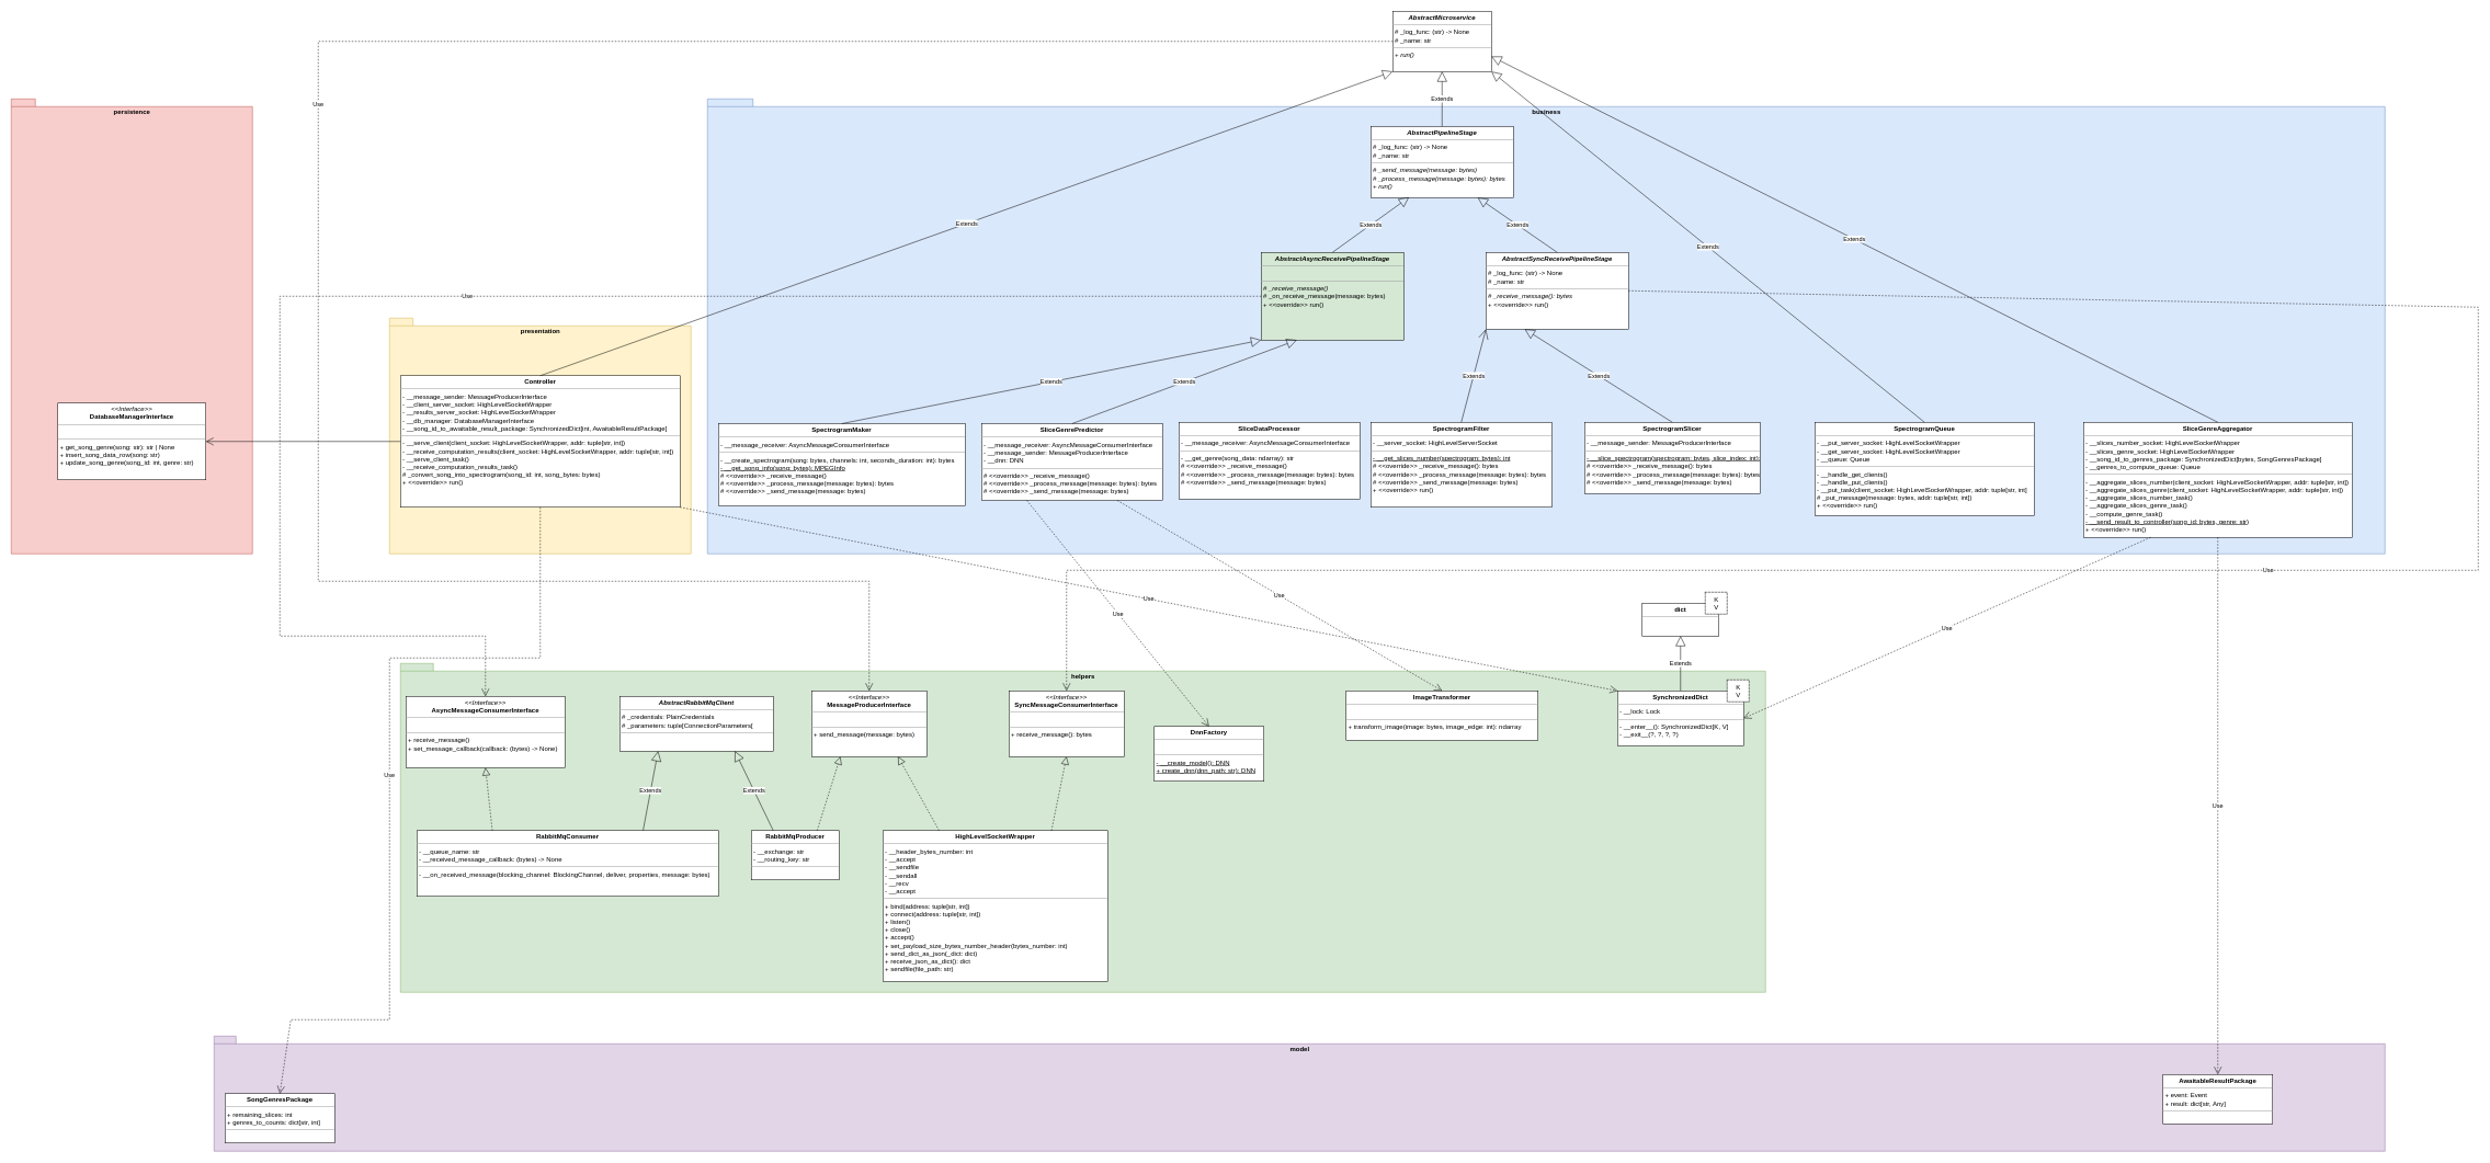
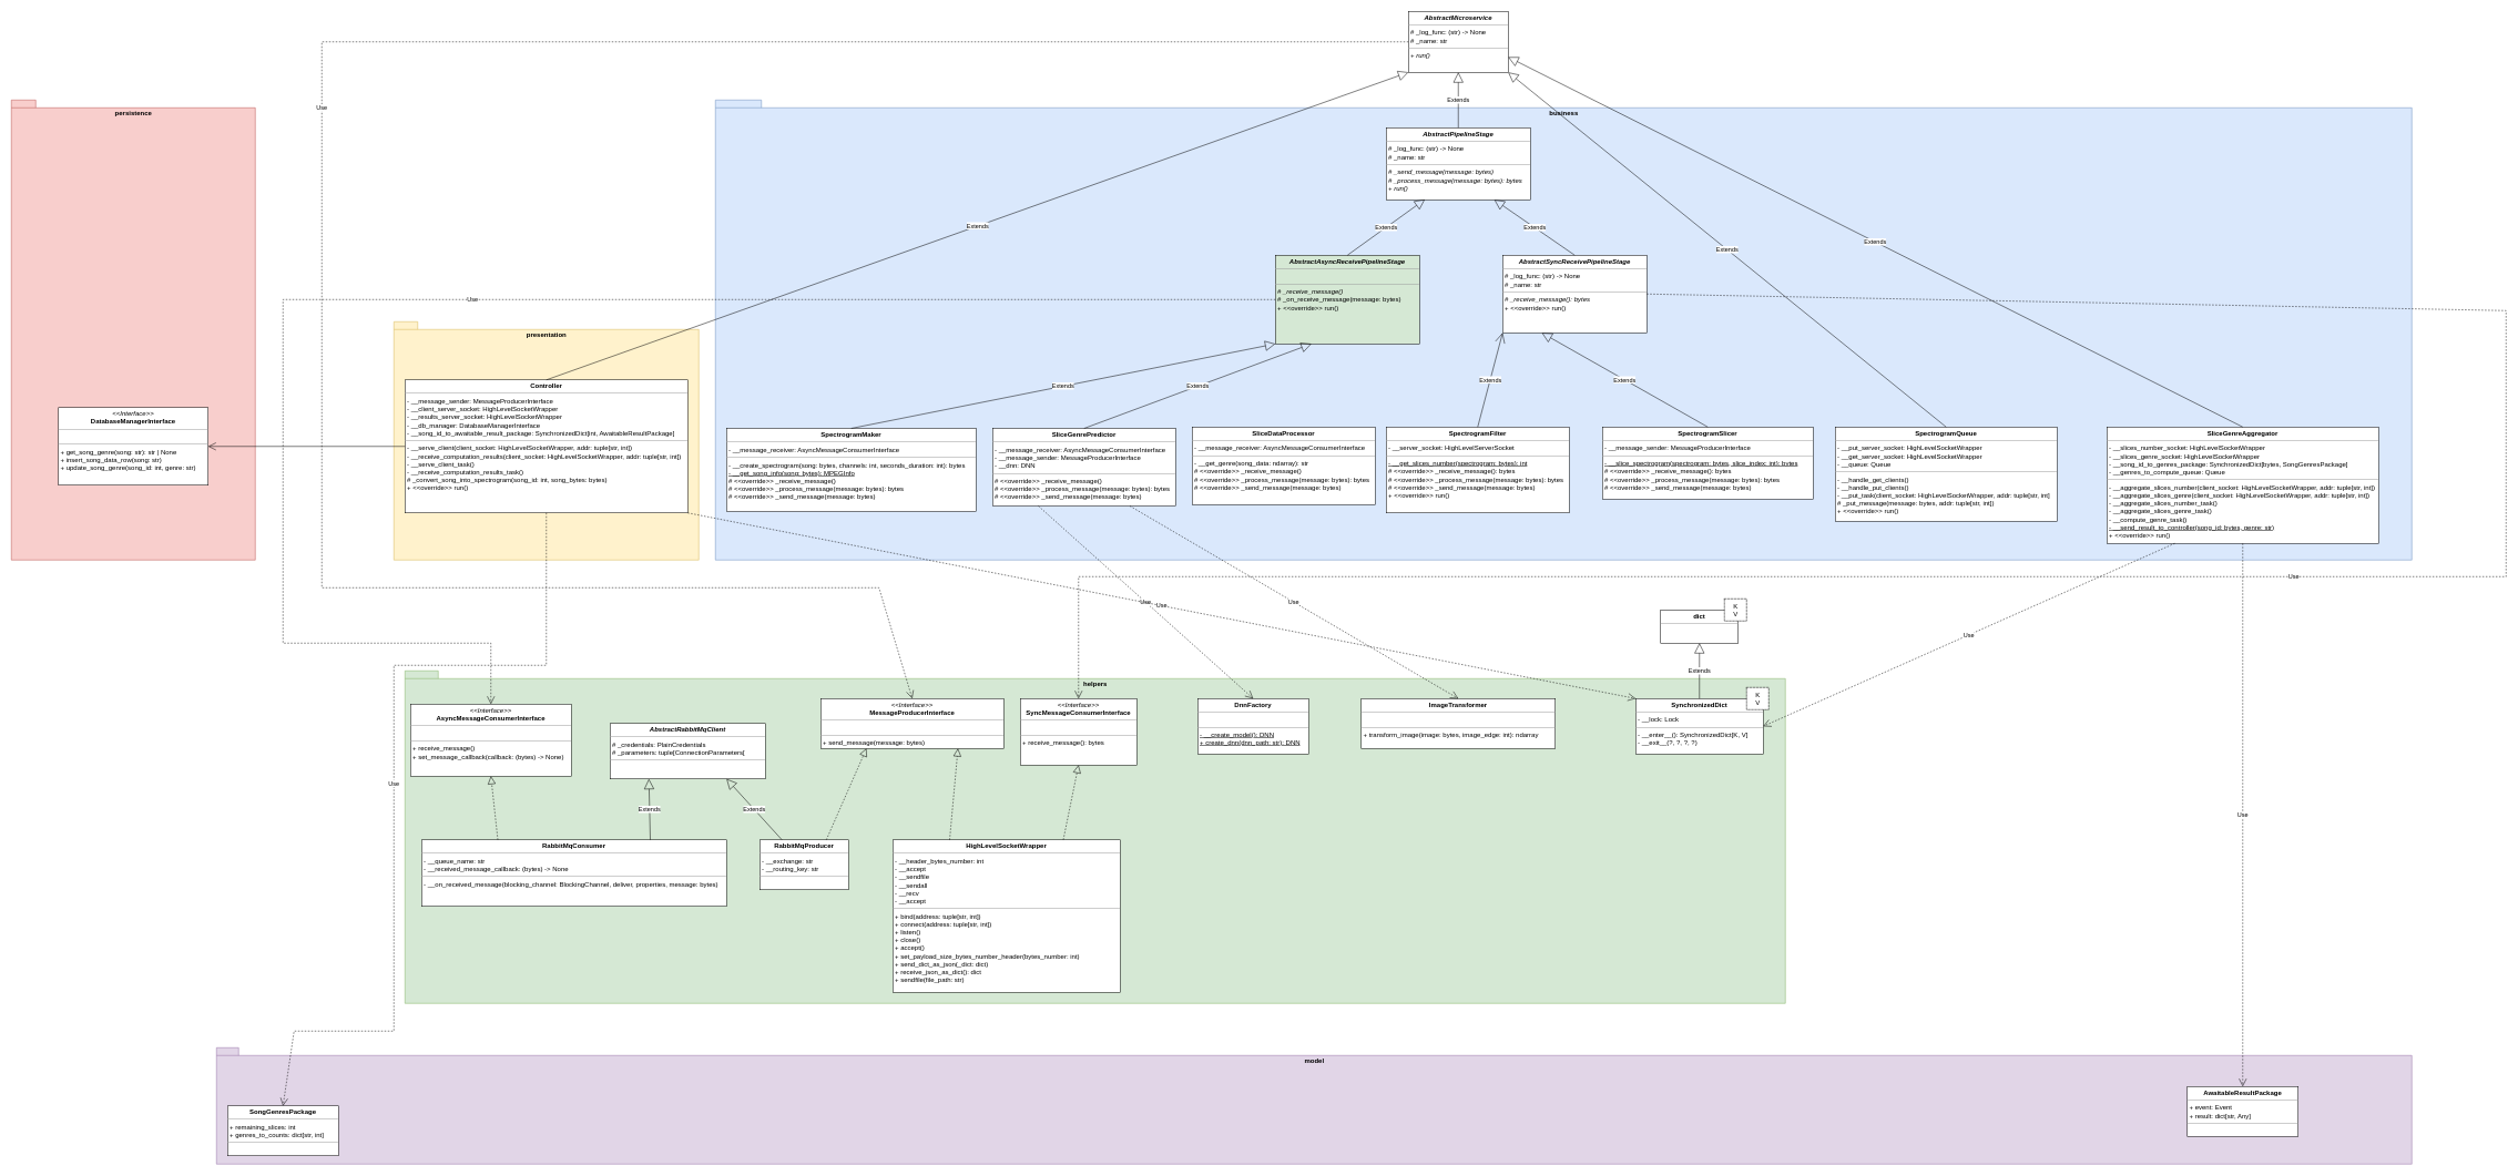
- <mxCell id="22" value="&lt;p style=&quot;margin:0px;margin-top:4px;text-align:center;&quot;&gt;&lt;b&gt;SpectrogramSlicer&lt;/b&gt;&lt;/p&gt;&lt;hr size=&quot;1&quot;&gt;&lt;p style=&quot;margin:0px;margin-left:4px;&quot;&gt;- __message_sender: MessageProducerInterface&lt;/p&gt;&lt;hr size=&quot;1&quot;&gt;&lt;p style=&quot;margin:0px;margin-left:4px;&quot;&gt;&lt;u&gt;- __slice_spectrogram(spectrogram: bytes, slice_index: int): bytes&lt;/u&gt;&lt;/p&gt;&lt;p style=&quot;margin:0px;margin-left:4px;&quot;&gt;# &amp;lt;&amp;lt;override&amp;gt;&amp;gt; _receive_message(): bytes&lt;/p&gt;&lt;p style=&quot;margin:0px;margin-left:4px;&quot;&gt;# &amp;lt;&amp;lt;override&amp;gt;&amp;gt; _process_message(message: bytes): bytes&lt;/p&gt;&lt;p style=&quot;margin:0px;margin-left:4px;&quot;&gt;# &amp;lt;&amp;lt;override&amp;gt;&amp;gt; _send_message(message: bytes)&lt;/p&gt;" style="verticalAlign=top;align=left;overflow=fill;fontSize=12;fontFamily=Helvetica;html=1;" parent="1" vertex="1"><mxGeometry x="2890" y="770" width="320" height="130" as="geometry" /></mxCell>
+ <mxCell id="22" value="&lt;p style=&quot;margin:0px;margin-top:4px;text-align:center;&quot;&gt;&lt;b&gt;SpectrogramSlicer&lt;/b&gt;&lt;/p&gt;&lt;hr size=&quot;1&quot;&gt;&lt;p style=&quot;margin:0px;margin-left:4px;&quot;&gt;- __message_sender: MessageProducerInterface&lt;/p&gt;&lt;hr size=&quot;1&quot;&gt;&lt;p style=&quot;margin:0px;margin-left:4px;&quot;&gt;&lt;u&gt;- __slice_spectrogram(spectrogram: bytes, slice_index: int): bytes&lt;/u&gt;&lt;/p&gt;&lt;p style=&quot;margin:0px;margin-left:4px;&quot;&gt;# &amp;lt;&amp;lt;override&amp;gt;&amp;gt; _receive_message(): bytes&lt;/p&gt;&lt;p style=&quot;margin:0px;margin-left:4px;&quot;&gt;# &amp;lt;&amp;lt;override&amp;gt;&amp;gt; _process_message(message: bytes): bytes&lt;/p&gt;&lt;p style=&quot;margin:0px;margin-left:4px;&quot;&gt;# &amp;lt;&amp;lt;override&amp;gt;&amp;gt; _send_message(message: bytes)&lt;/p&gt;" style="verticalAlign=top;align=left;overflow=fill;fontSize=12;fontFamily=Helvetica;html=1;" parent="1" vertex="1"><mxGeometry x="2890" y="770" width="380" height="130" as="geometry" /></mxCell>
- <mxCell id="29" value="&lt;p style=&quot;margin:0px;margin-top:4px;text-align:center;&quot;&gt;&lt;b&gt;&lt;i&gt;AbstractRabbitMqClient&lt;/i&gt;&lt;/b&gt;&lt;/p&gt;&lt;hr size=&quot;1&quot;&gt;&lt;p style=&quot;margin:0px;margin-left:4px;&quot;&gt;# _credentials: PlainCredentials&lt;/p&gt;&lt;p style=&quot;margin:0px;margin-left:4px;&quot;&gt;# _parameters: tuple[ConnectionParameters[&lt;/p&gt;&lt;hr size=&quot;1&quot;&gt;&lt;p style=&quot;margin:0px;margin-left:4px;&quot;&gt;&lt;br&gt;&lt;/p&gt;" style="verticalAlign=top;align=left;overflow=fill;fontSize=12;fontFamily=Helvetica;html=1;" parent="1" vertex="1"><mxGeometry x="1130" y="1270" width="280" height="100" as="geometry" /></mxCell>
+ <mxCell id="29" value="&lt;p style=&quot;margin:0px;margin-top:4px;text-align:center;&quot;&gt;&lt;b&gt;&lt;i&gt;AbstractRabbitMqClient&lt;/i&gt;&lt;/b&gt;&lt;/p&gt;&lt;hr size=&quot;1&quot;&gt;&lt;p style=&quot;margin:0px;margin-left:4px;&quot;&gt;# _credentials: PlainCredentials&lt;/p&gt;&lt;p style=&quot;margin:0px;margin-left:4px;&quot;&gt;# _parameters: tuple[ConnectionParameters[&lt;/p&gt;&lt;hr size=&quot;1&quot;&gt;&lt;p style=&quot;margin:0px;margin-left:4px;&quot;&gt;&lt;br&gt;&lt;/p&gt;" style="verticalAlign=top;align=left;overflow=fill;fontSize=12;fontFamily=Helvetica;html=1;" parent="1" vertex="1"><mxGeometry x="1100" y="1305" width="280" height="100" as="geometry" /></mxCell>
- <mxCell id="32" value="&lt;p style=&quot;margin:0px;margin-top:4px;text-align:center;&quot;&gt;&lt;i&gt;&amp;lt;&amp;lt;Interface&amp;gt;&amp;gt;&lt;/i&gt;&lt;br&gt;&lt;b&gt;MessageProducerInterface&lt;/b&gt;&lt;/p&gt;&lt;hr size=&quot;1&quot;&gt;&lt;p style=&quot;margin:0px;margin-left:4px;&quot;&gt;&lt;br&gt;&lt;/p&gt;&lt;hr size=&quot;1&quot;&gt;&lt;p style=&quot;margin:0px;margin-left:4px;&quot;&gt;+ send_message(message: bytes)&lt;/p&gt;" style="verticalAlign=top;align=left;overflow=fill;fontSize=12;fontFamily=Helvetica;html=1;" parent="1" vertex="1"><mxGeometry x="1480" y="1260" width="210" height="120" as="geometry" /></mxCell>
+ <mxCell id="32" value="&lt;p style=&quot;margin:0px;margin-top:4px;text-align:center;&quot;&gt;&lt;i&gt;&amp;lt;&amp;lt;Interface&amp;gt;&amp;gt;&lt;/i&gt;&lt;br&gt;&lt;b&gt;MessageProducerInterface&lt;/b&gt;&lt;/p&gt;&lt;hr size=&quot;1&quot;&gt;&lt;p style=&quot;margin:0px;margin-left:4px;&quot;&gt;&lt;br&gt;&lt;/p&gt;&lt;hr size=&quot;1&quot;&gt;&lt;p style=&quot;margin:0px;margin-left:4px;&quot;&gt;+ send_message(message: bytes)&lt;/p&gt;" style="verticalAlign=top;align=left;overflow=fill;fontSize=12;fontFamily=Helvetica;html=1;" parent="1" vertex="1"><mxGeometry x="1480" y="1260" width="330" height="90" as="geometry" /></mxCell>
- <mxCell id="42" value="&lt;p style=&quot;margin:0px;margin-top:4px;text-align:center;&quot;&gt;&lt;b&gt;DnnFactory&lt;/b&gt;&lt;/p&gt;&lt;hr size=&quot;1&quot;&gt;&lt;p style=&quot;margin:0px;margin-left:4px;&quot;&gt;&lt;br&gt;&lt;/p&gt;&lt;hr size=&quot;1&quot;&gt;&lt;p style=&quot;margin:0px;margin-left:4px;&quot;&gt;&lt;u&gt;- __create_model(): DNN&lt;/u&gt;&lt;u&gt;&lt;br&gt;&lt;/u&gt;&lt;/p&gt;&lt;p style=&quot;margin:0px;margin-left:4px;&quot;&gt;&lt;u&gt;+ create_dnn(dnn_path: str): DNN&lt;/u&gt;&lt;/p&gt;&lt;p style=&quot;margin:0px;margin-left:4px;&quot;&gt;&lt;br&gt;&lt;/p&gt;" style="verticalAlign=top;align=left;overflow=fill;fontSize=12;fontFamily=Helvetica;html=1;" parent="1" vertex="1"><mxGeometry x="2105" y="1325" width="200" height="100" as="geometry" /></mxCell>
+ <mxCell id="42" value="&lt;p style=&quot;margin:0px;margin-top:4px;text-align:center;&quot;&gt;&lt;b&gt;DnnFactory&lt;/b&gt;&lt;/p&gt;&lt;hr size=&quot;1&quot;&gt;&lt;p style=&quot;margin:0px;margin-left:4px;&quot;&gt;&lt;br&gt;&lt;/p&gt;&lt;hr size=&quot;1&quot;&gt;&lt;p style=&quot;margin:0px;margin-left:4px;&quot;&gt;&lt;u&gt;- __create_model(): DNN&lt;/u&gt;&lt;u&gt;&lt;br&gt;&lt;/u&gt;&lt;/p&gt;&lt;p style=&quot;margin:0px;margin-left:4px;&quot;&gt;&lt;u&gt;+ create_dnn(dnn_path: str): DNN&lt;/u&gt;&lt;/p&gt;&lt;p style=&quot;margin:0px;margin-left:4px;&quot;&gt;&lt;br&gt;&lt;/p&gt;" style="verticalAlign=top;align=left;overflow=fill;fontSize=12;fontFamily=Helvetica;html=1;" parent="1" vertex="1"><mxGeometry x="2160" y="1260" width="200" height="100" as="geometry" /></mxCell>
